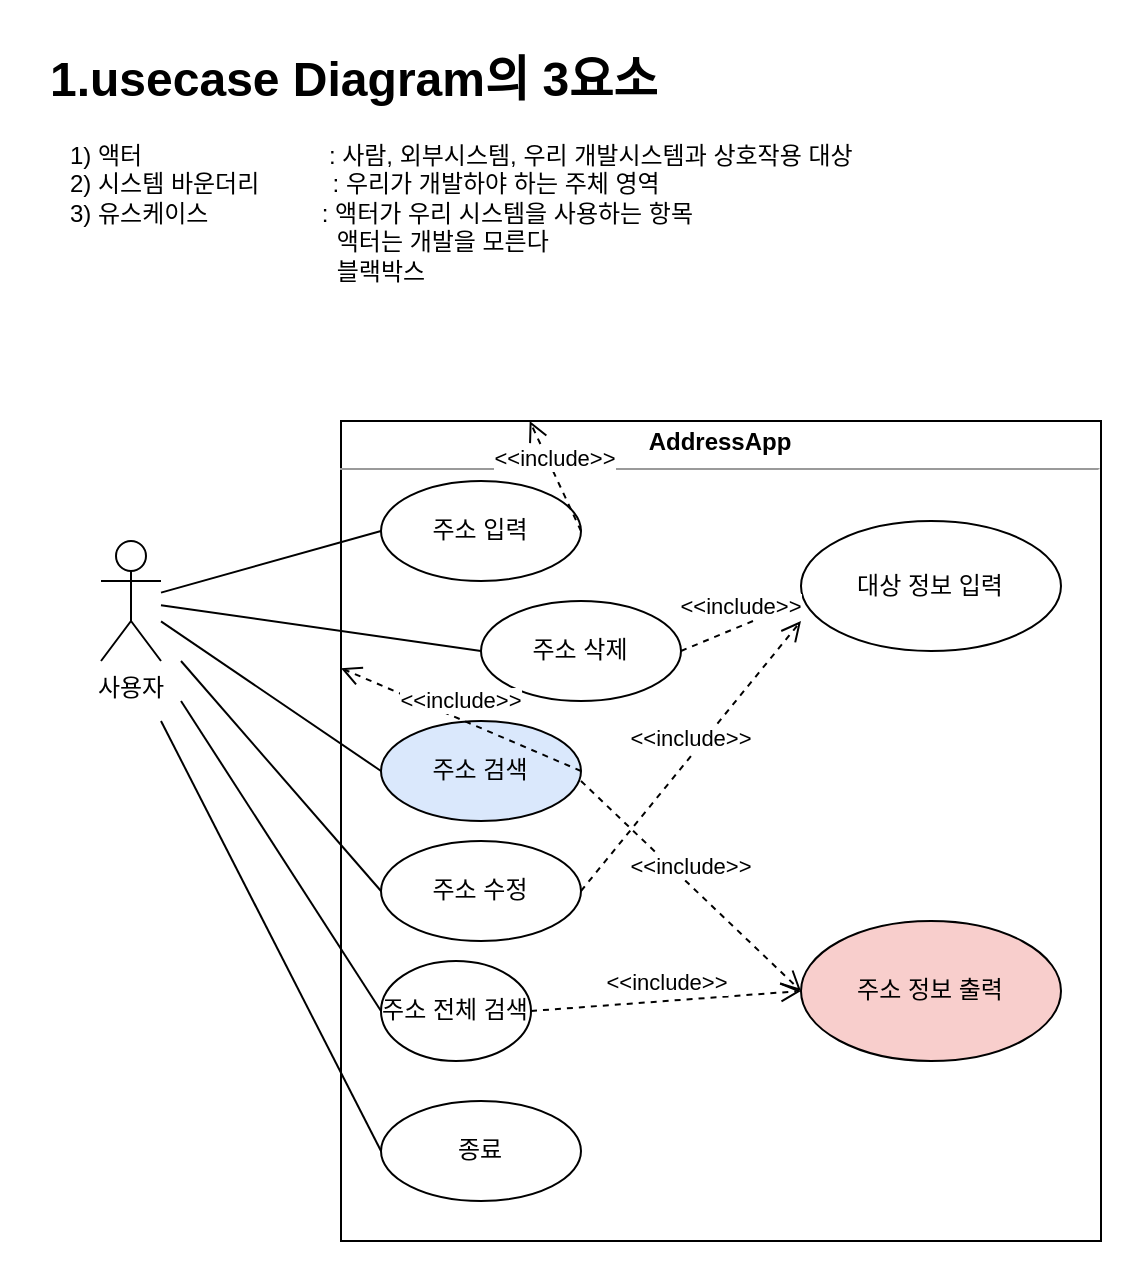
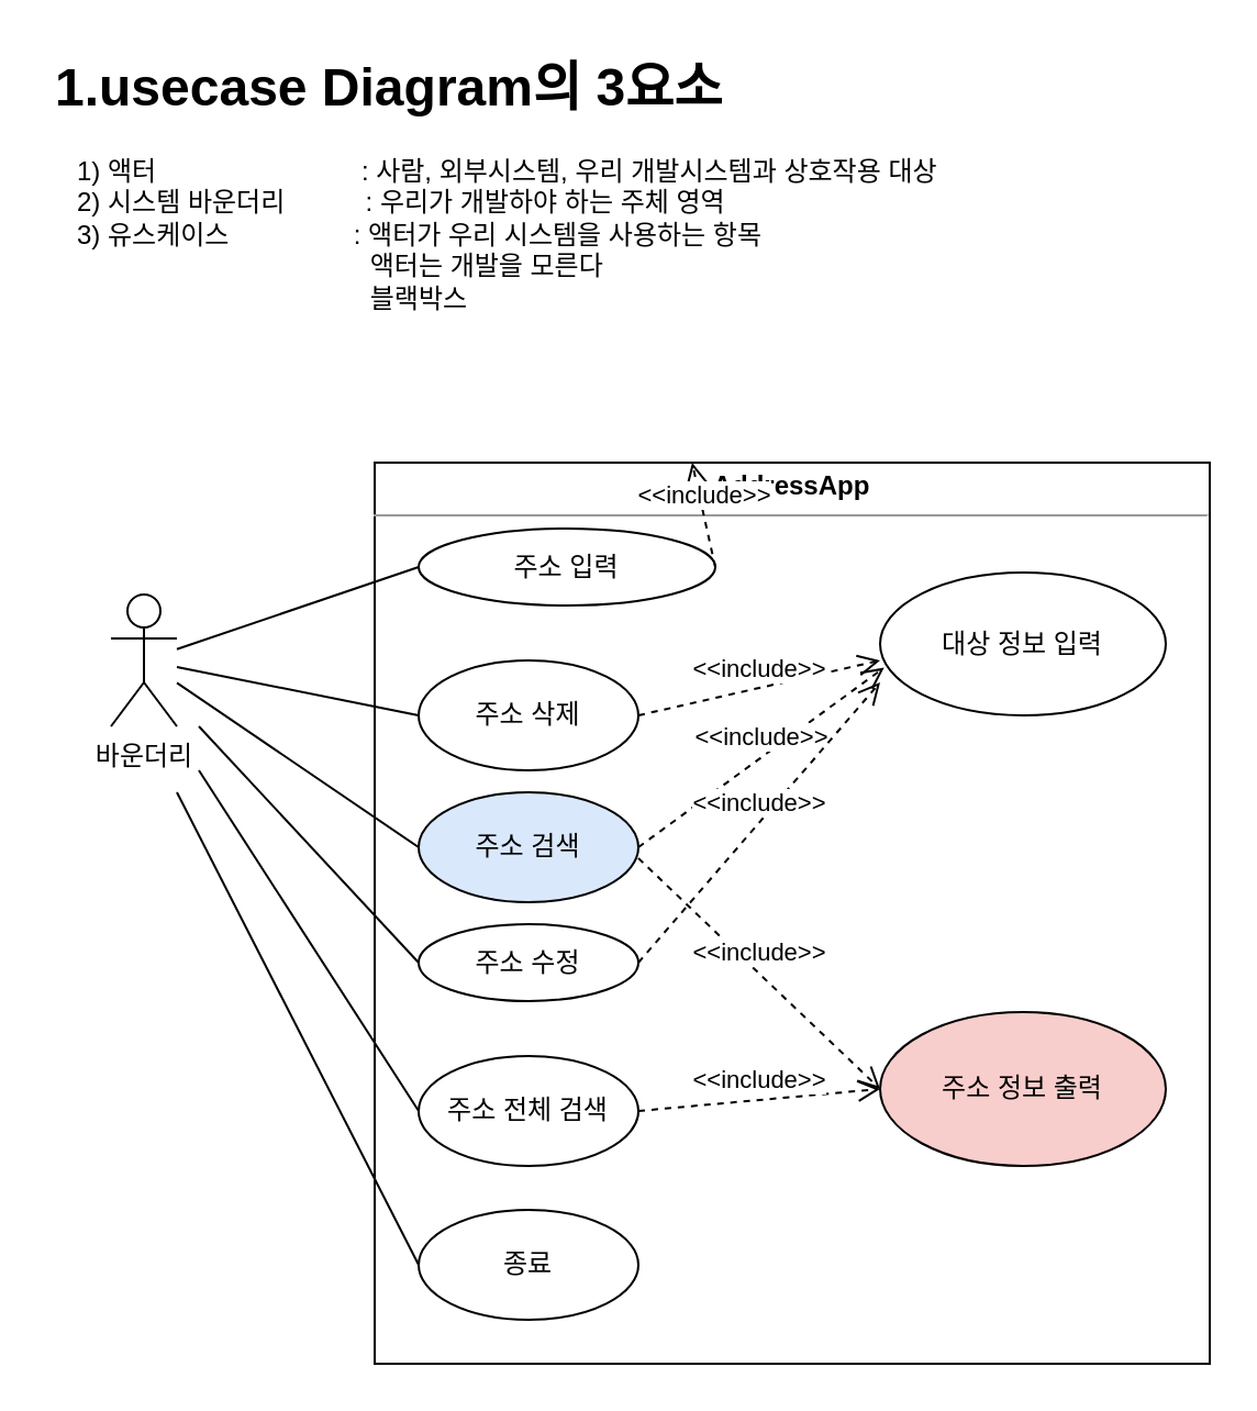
- <mxCell id="5" value="주소 입력" style="ellipse;whiteSpace=wrap;html=1;" vertex="1" parent="1"><mxGeometry x="190" y="240" width="100" height="50" as="geometry" /></mxCell>
+ <mxCell id="5" value="주소 입력" style="ellipse;whiteSpace=wrap;html=1;" vertex="1" parent="1"><mxGeometry x="190" y="240" width="135" height="35" as="geometry" /></mxCell>
- <mxCell id="6" value="주소 삭제" style="ellipse;whiteSpace=wrap;html=1;" vertex="1" parent="1"><mxGeometry x="240" y="300" width="100" height="50" as="geometry" /></mxCell>
+ <mxCell id="6" value="주소 삭제" style="ellipse;whiteSpace=wrap;html=1;" vertex="1" parent="1"><mxGeometry x="190" y="300" width="100" height="50" as="geometry" /></mxCell>
- <mxCell id="4" value="사용자" style="shape=umlActor;verticalLabelPosition=bottom;verticalAlign=top;html=1;" vertex="1" parent="1"><mxGeometry x="50" y="270" width="30" height="60" as="geometry" /></mxCell>
+ <mxCell id="4" value="바운더리" style="shape=umlActor;verticalLabelPosition=bottom;verticalAlign=top;html=1;" vertex="1" parent="1"><mxGeometry x="50" y="270" width="30" height="60" as="geometry" /></mxCell>
- <mxCell id="20" value="&amp;lt;&amp;lt;include&amp;gt;&amp;gt;" style="html=1;verticalAlign=bottom;endArrow=open;dashed=1;endSize=8;exitX=1;exitY=0.5;exitDx=0;exitDy=0;" edge="1" parent="1" source="7" target="3"><mxGeometry relative="1" as="geometry"><mxPoint x="300" y="335" as="sourcePoint" /><mxPoint x="410" y="310" as="targetPoint" /></mxGeometry></mxCell>
+ <mxCell id="20" value="&amp;lt;&amp;lt;include&amp;gt;&amp;gt;" style="html=1;verticalAlign=bottom;endArrow=open;dashed=1;endSize=8;exitX=1;exitY=0.5;exitDx=0;exitDy=0;entryX=0.014;entryY=0.666;entryDx=0;entryDy=0;entryPerimeter=0;" edge="1" parent="1" source="7" target="17"><mxGeometry relative="1" as="geometry"><mxPoint x="300" y="335" as="sourcePoint" /><mxPoint x="410" y="310" as="targetPoint" /></mxGeometry></mxCell>
- <mxCell id="8" value="주소 수정" style="ellipse;whiteSpace=wrap;html=1;" vertex="1" parent="1"><mxGeometry x="190" y="420" width="100" height="50" as="geometry" /></mxCell>
+ <mxCell id="8" value="주소 수정" style="ellipse;whiteSpace=wrap;html=1;" vertex="1" parent="1"><mxGeometry x="190" y="420" width="100" height="35" as="geometry" /></mxCell>
- <mxCell id="9" value="주소 전체 검색" style="ellipse;whiteSpace=wrap;html=1;" vertex="1" parent="1"><mxGeometry x="190" y="480" width="75" height="50" as="geometry" /></mxCell>
+ <mxCell id="9" value="주소 전체 검색" style="ellipse;whiteSpace=wrap;html=1;" vertex="1" parent="1"><mxGeometry x="190" y="480" width="100" height="50" as="geometry" /></mxCell>
